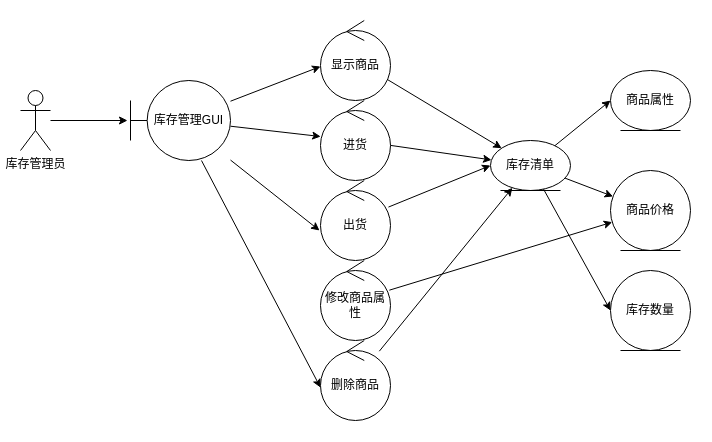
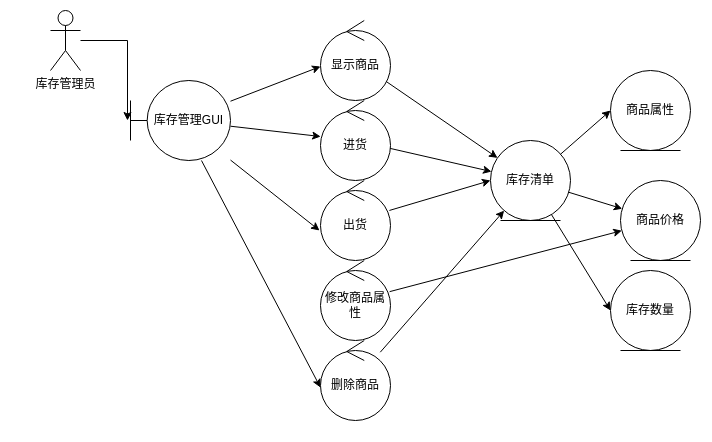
- <mxCell id="25" value="商品属性" style="ellipse;shape=umlEntity;whiteSpace=wrap;html=1;" vertex="1" parent="1"><mxGeometry x="610" y="70" width="80" height="60" as="geometry" /></mxCell>
+ <mxCell id="25" value="商品属性" style="ellipse;shape=umlEntity;whiteSpace=wrap;html=1;" vertex="1" parent="1"><mxGeometry x="610" y="70" width="80" height="80" as="geometry" /></mxCell>
- <mxCell id="8" value="库存管理员" style="shape=umlActor;verticalLabelPosition=bottom;verticalAlign=top;html=1;" vertex="1" parent="1"><mxGeometry x="20" y="90" width="30" height="60" as="geometry" /></mxCell>
+ <mxCell id="8" value="库存管理员" style="shape=umlActor;verticalLabelPosition=bottom;verticalAlign=top;html=1;" vertex="1" parent="1"><mxGeometry x="50" y="10" width="30" height="60" as="geometry" /></mxCell>
- <mxCell id="22" value="库存清单" style="ellipse;shape=umlEntity;whiteSpace=wrap;html=1;" vertex="1" parent="1"><mxGeometry x="490" y="140" width="80" height="50" as="geometry" /></mxCell>
+ <mxCell id="22" value="库存清单" style="ellipse;shape=umlEntity;whiteSpace=wrap;html=1;" vertex="1" parent="1"><mxGeometry x="490" y="140" width="80" height="80" as="geometry" /></mxCell>
- <mxCell id="23" value="商品价格" style="ellipse;shape=umlEntity;whiteSpace=wrap;html=1;" vertex="1" parent="1"><mxGeometry x="610" y="170" width="80" height="80" as="geometry" /></mxCell>
+ <mxCell id="23" value="商品价格" style="ellipse;shape=umlEntity;whiteSpace=wrap;html=1;" vertex="1" parent="1"><mxGeometry x="620" y="180" width="80" height="80" as="geometry" /></mxCell>
